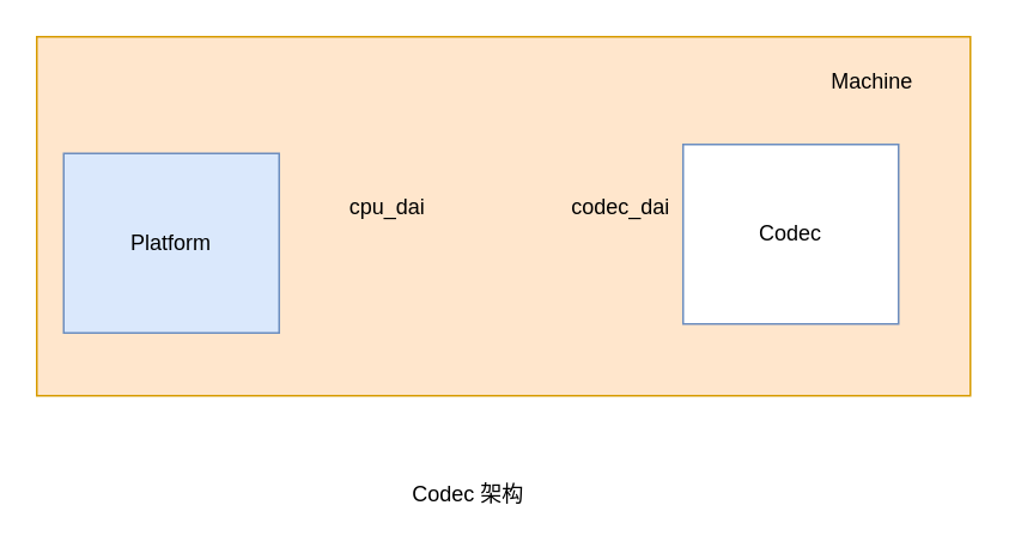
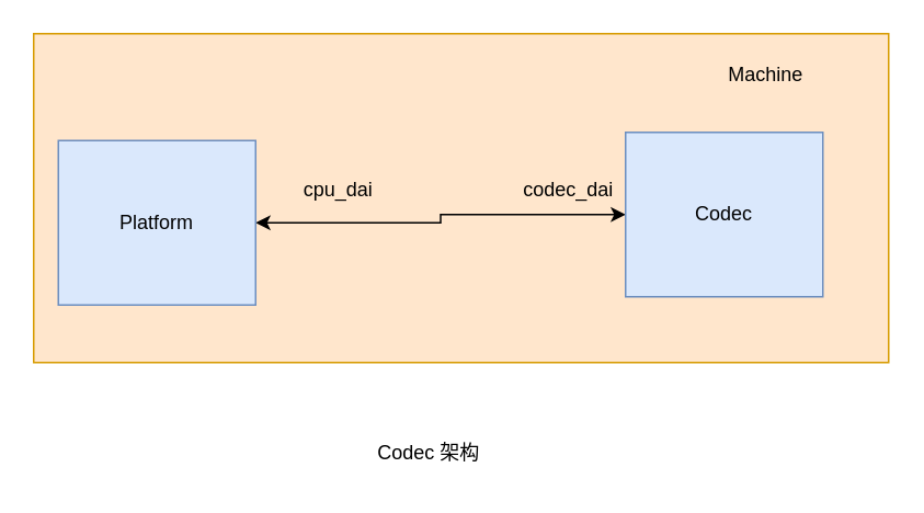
- <mxCell id="3" value="Machine" style="text;html=1;align=center;verticalAlign=middle;resizable=0;points=[];autosize=1;strokeColor=none;fillColor=none;" vertex="1" parent="1"><mxGeometry x="450" y="30" width="70" height="30" as="geometry" /></mxCell>
+ <mxCell id="3" value="Machine" style="text;html=1;align=center;verticalAlign=middle;resizable=0;points=[];autosize=1;strokeColor=none;fillColor=none;" vertex="1" parent="1"><mxGeometry x="430" y="30" width="70" height="30" as="geometry" /></mxCell>
- <mxCell id="7" value="cpu_dai" style="text;html=1;align=center;verticalAlign=middle;resizable=0;points=[];autosize=1;strokeColor=none;fillColor=none;" vertex="1" parent="1"><mxGeometry x="180" y="100" width="70" height="30" as="geometry" /></mxCell>
+ <mxCell id="7" value="cpu_dai" style="text;html=1;align=center;verticalAlign=middle;resizable=0;points=[];autosize=1;strokeColor=none;fillColor=none;" vertex="1" parent="1"><mxGeometry x="170" y="100" width="70" height="30" as="geometry" /></mxCell>
- <mxCell id="6" value="Codec" style="rounded=0;whiteSpace=wrap;html=1;fillColor=#ffffff;strokeColor=#6c8ebf;" vertex="1" parent="1"><mxGeometry x="380" y="80" width="120" height="100" as="geometry" /></mxCell>
+ <mxCell id="6" value="Codec" style="rounded=0;whiteSpace=wrap;html=1;fillColor=#dae8fc;strokeColor=#6c8ebf;" vertex="1" parent="1"><mxGeometry x="380" y="80" width="120" height="100" as="geometry" /></mxCell>
+ <mxCell id="4" style="edgeStyle=orthogonalEdgeStyle;rounded=0;orthogonalLoop=1;jettySize=auto;html=1;startArrow=classic;startFill=1;" edge="1" parent="1" source="5" target="6"><mxGeometry relative="1" as="geometry" /></mxCell>
